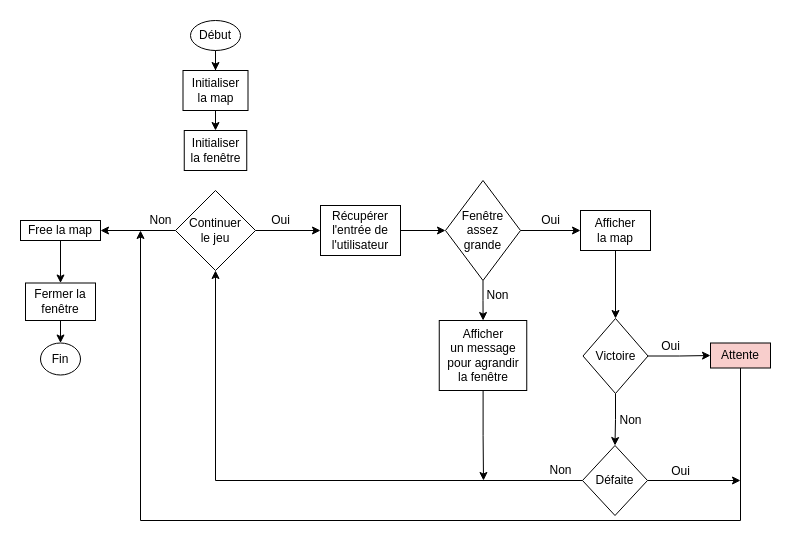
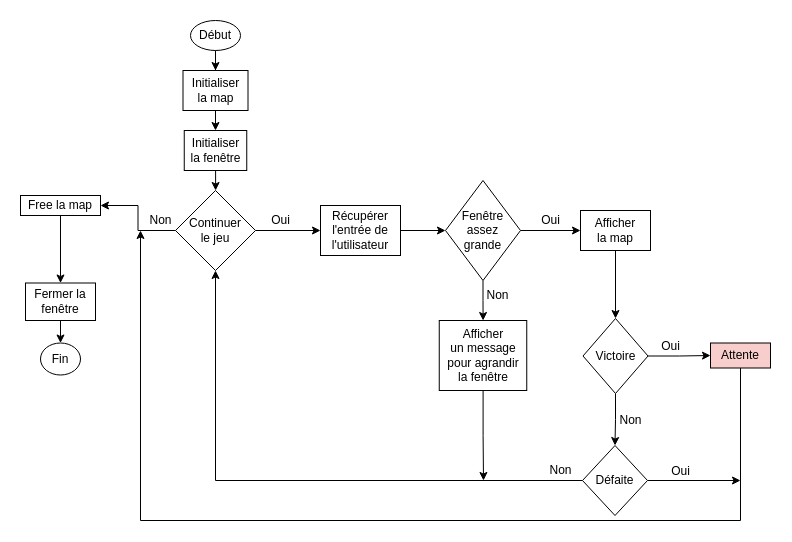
+ <mxCell id="6" value="" style="edgeStyle=orthogonalEdgeStyle;rounded=0;orthogonalLoop=1;jettySize=auto;html=1;" edge="1" parent="1" source="7" target="10"><mxGeometry relative="1" as="geometry" /></mxCell>
- <mxCell id="29" value="Free la map" style="whiteSpace=wrap;html=1;" vertex="1" parent="1"><mxGeometry y="220" width="80" height="20" as="geometry" x="20" /></mxCell>
+ <mxCell id="29" value="Free la map" style="whiteSpace=wrap;html=1;" vertex="1" parent="1"><mxGeometry x="20" y="195" width="80" height="20" as="geometry" /></mxCell>
